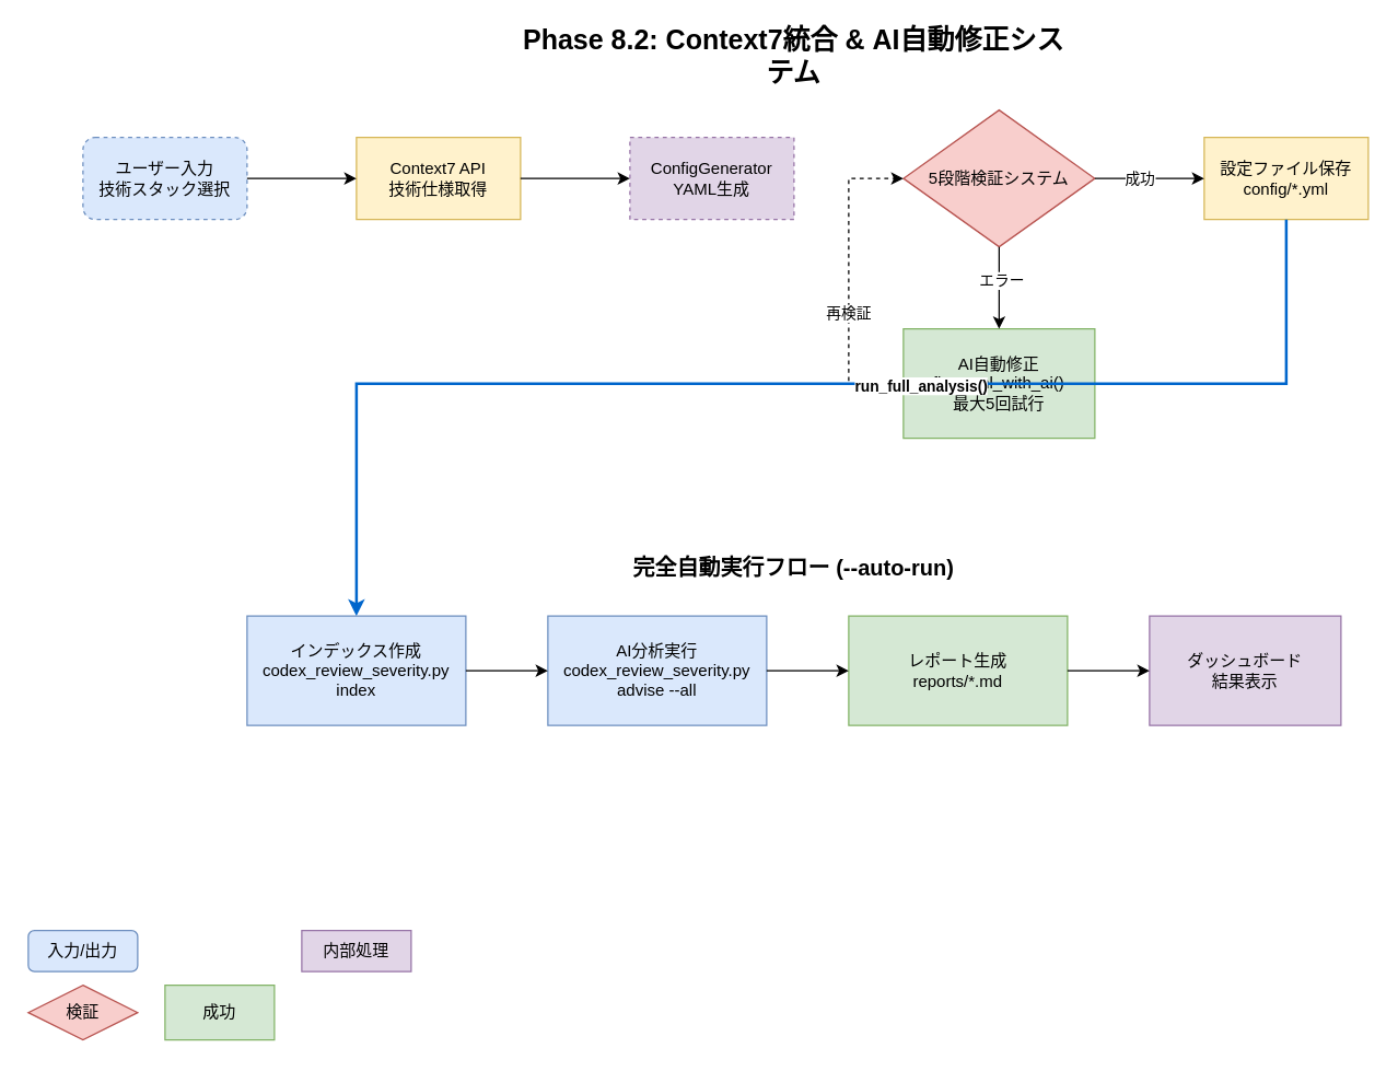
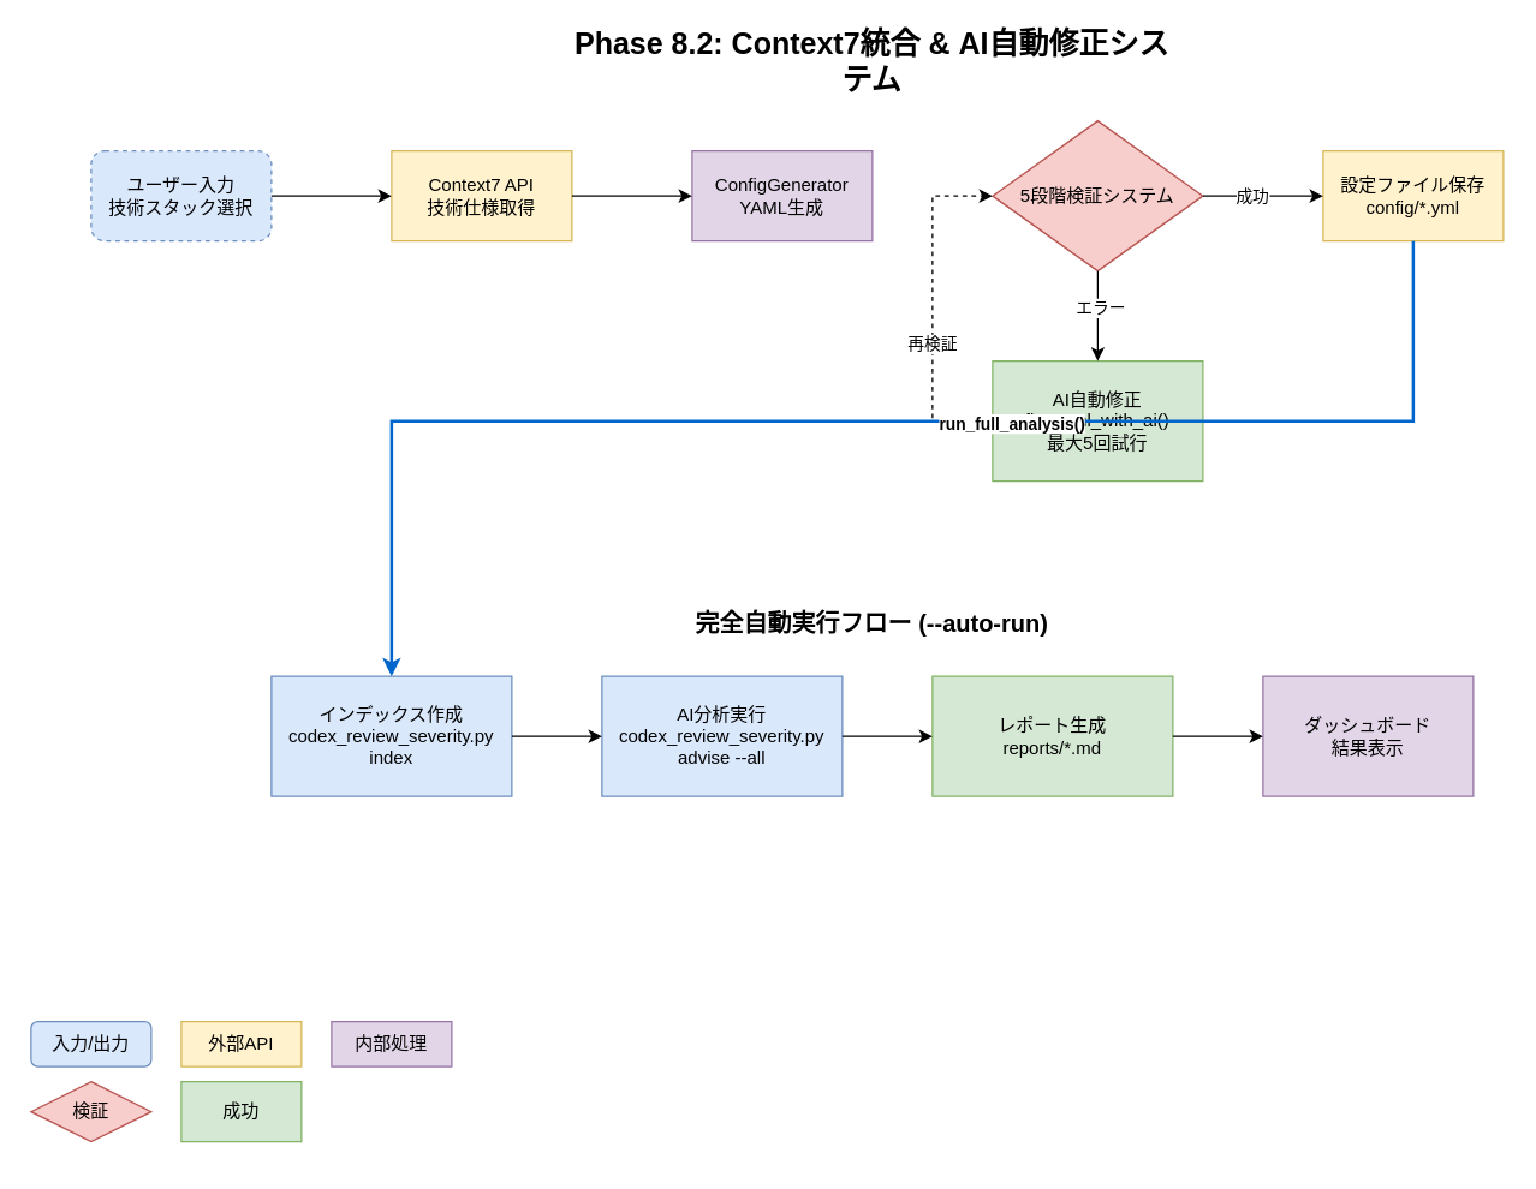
- <mxCell id="6" value="ConfigGenerator&lt;br&gt;YAML生成" style="rounded=0;whiteSpace=wrap;html=1;fillColor=#e1d5e7;strokeColor=#9673a6;dashed=1;" vertex="1" parent="1"><mxGeometry x="460" y="100" width="120" height="60" as="geometry" /></mxCell>
+ <mxCell id="6" value="ConfigGenerator&lt;br&gt;YAML生成" style="rounded=0;whiteSpace=wrap;html=1;fillColor=#e1d5e7;strokeColor=#9673a6;" vertex="1" parent="1"><mxGeometry x="460" y="100" width="120" height="60" as="geometry" /></mxCell>
+ <mxCell id="30" value="外部API" style="rounded=0;whiteSpace=wrap;html=1;fillColor=#fff2cc;strokeColor=#d6b656;" vertex="1" parent="28"><mxGeometry x="100" y="30" width="80" height="30" as="geometry" /></mxCell>
